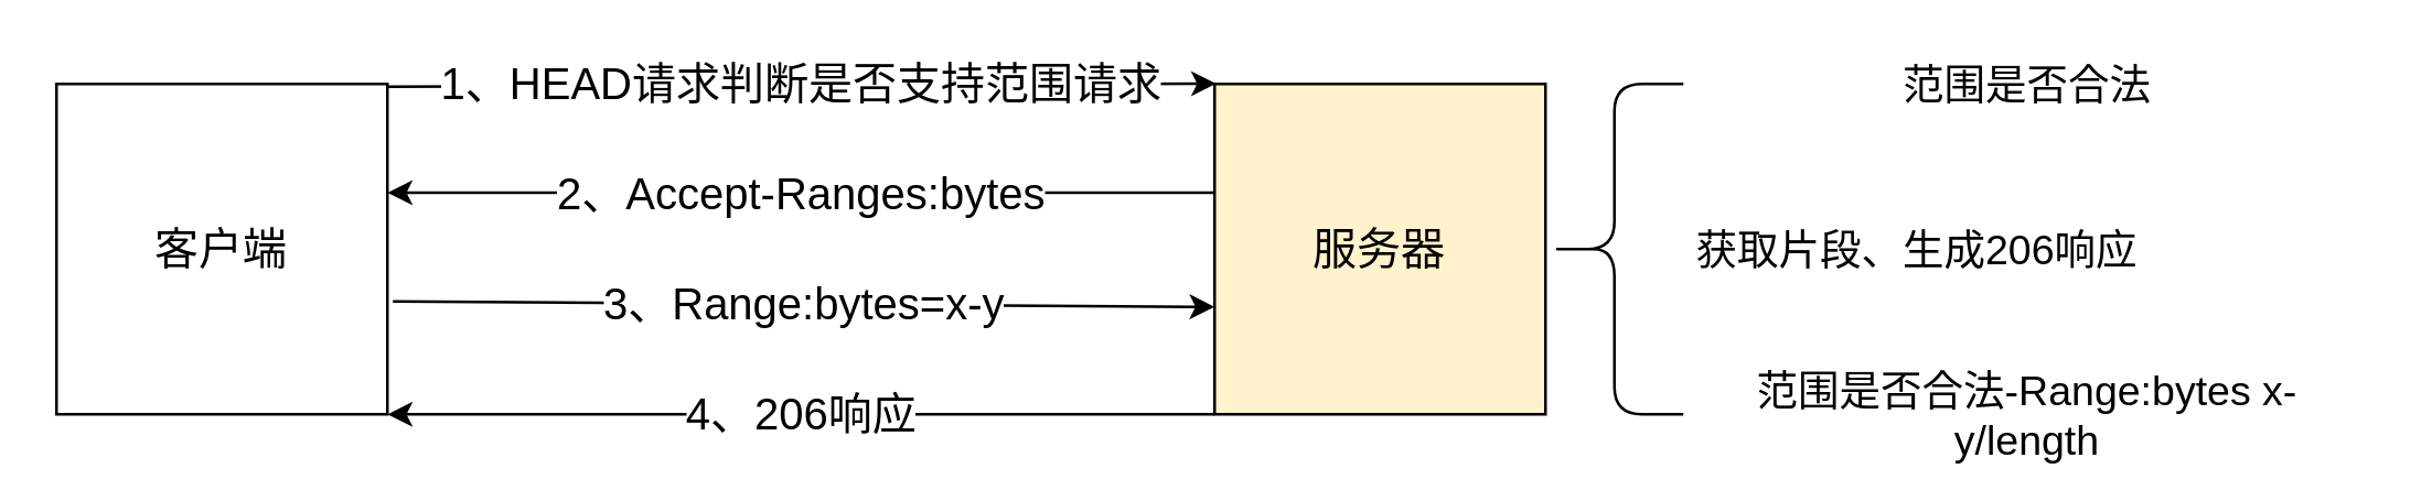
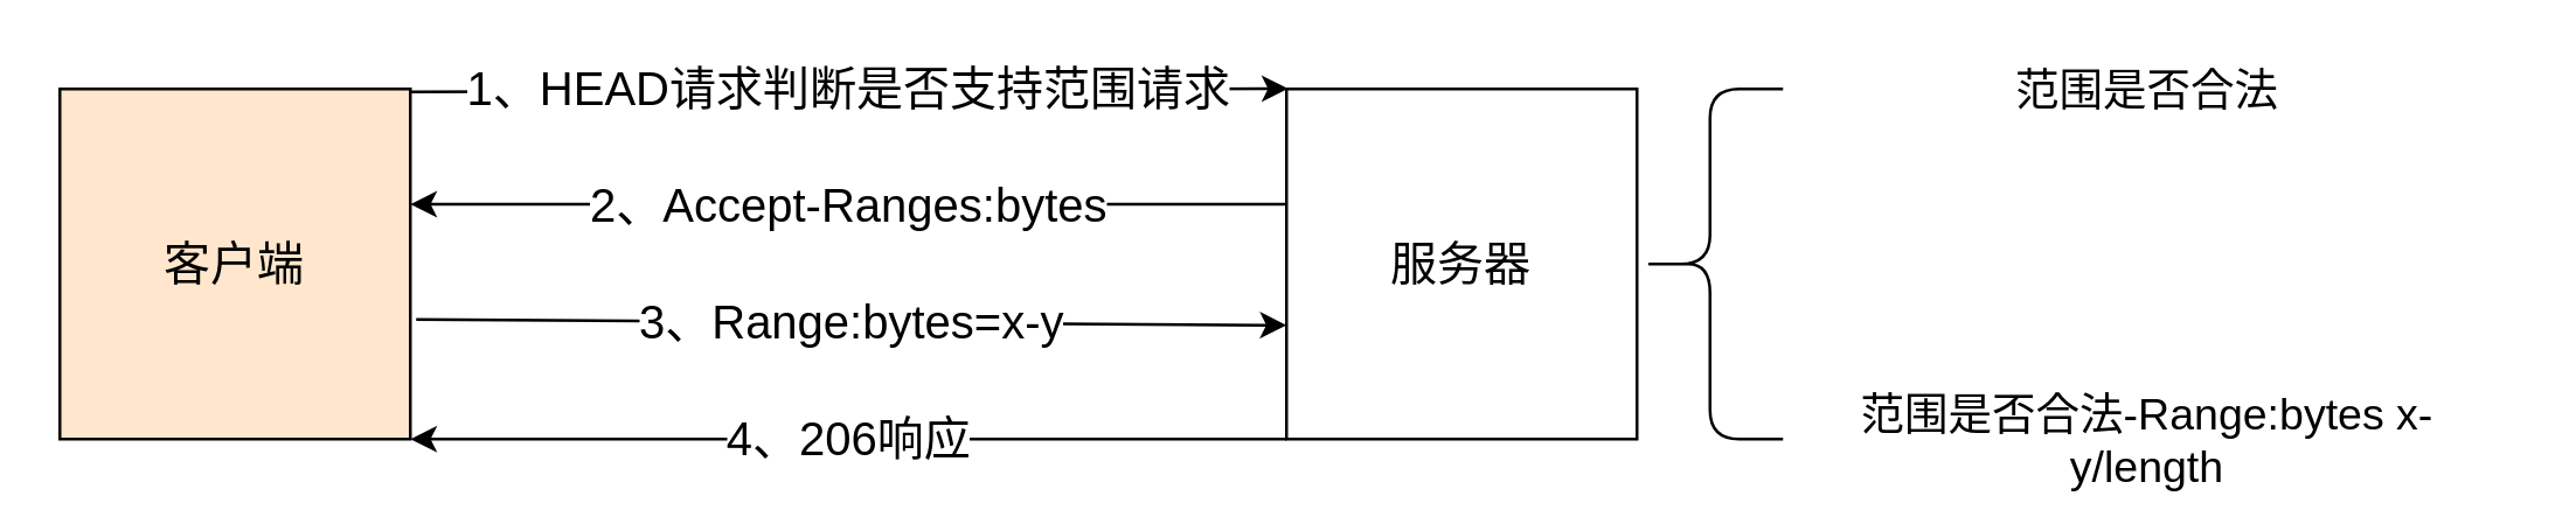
- <mxCell id="2" value="&lt;font style=&quot;font-size: 16px&quot;&gt;客户端&lt;/font&gt;" style="rounded=0;whiteSpace=wrap;html=1;" vertex="1" parent="1"><mxGeometry x="20" y="30" width="120" height="120" as="geometry" /></mxCell>
+ <mxCell id="2" value="&lt;font style=&quot;font-size: 16px&quot;&gt;客户端&lt;/font&gt;" style="rounded=0;whiteSpace=wrap;html=1;fillColor=#ffe6cc;" vertex="1" parent="1"><mxGeometry x="20" y="30" width="120" height="120" as="geometry" /></mxCell>
- <mxCell id="3" value="&lt;font style=&quot;font-size: 16px&quot;&gt;服务器&lt;/font&gt;" style="rounded=0;whiteSpace=wrap;html=1;fillColor=#fff2cc;" vertex="1" parent="1"><mxGeometry x="440" y="30" width="120" height="120" as="geometry" /></mxCell>
+ <mxCell id="3" value="&lt;font style=&quot;font-size: 16px&quot;&gt;服务器&lt;/font&gt;" style="rounded=0;whiteSpace=wrap;html=1;" vertex="1" parent="1"><mxGeometry x="440" y="30" width="120" height="120" as="geometry" /></mxCell>
- <mxCell id="9" value="&lt;font style=&quot;font-size: 15px&quot;&gt;获取片段、生成206响应&lt;/font&gt;" style="text;html=1;strokeColor=none;fillColor=none;align=center;verticalAlign=middle;whiteSpace=wrap;rounded=0;" vertex="1" parent="1"><mxGeometry x="610" y="80" width="170" height="20" as="geometry" /></mxCell>
